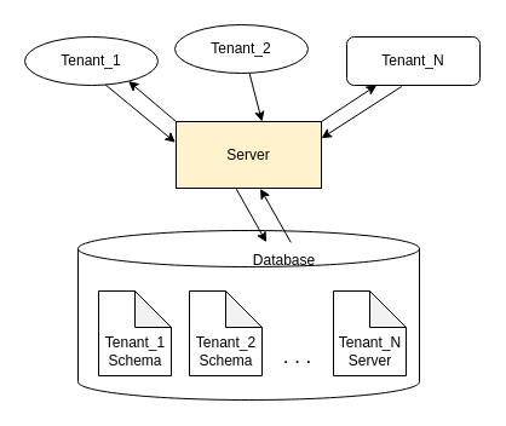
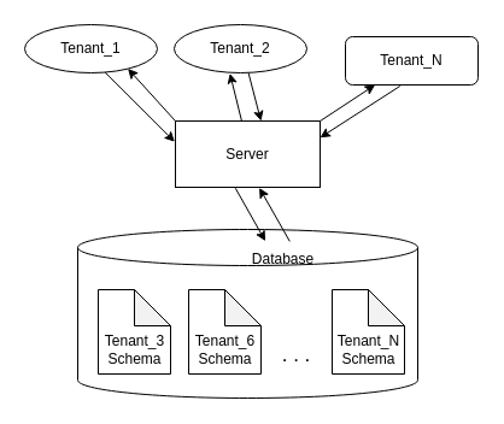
- <mxCell id="2" value="Tenant_1" style="ellipse;whiteSpace=wrap;html=1;" vertex="1" parent="1"><mxGeometry x="20" y="30" width="110" height="40" as="geometry" /></mxCell>
+ <mxCell id="2" value="Tenant_1" style="ellipse;whiteSpace=wrap;html=1;" vertex="1" parent="1"><mxGeometry x="20" y="20" width="110" height="40" as="geometry" /></mxCell>
+ <mxCell id="22" value="" style="endArrow=classic;html=1;rounded=0;entryX=0.42;entryY=1.012;entryDx=0;entryDy=0;entryPerimeter=0;exitX=0.458;exitY=0;exitDx=0;exitDy=0;exitPerimeter=0;" edge="1" parent="1" source="3" target="15"><mxGeometry width="50" height="50" relative="1" as="geometry"><mxPoint x="216" y="120" as="sourcePoint" /><mxPoint x="266" y="70" as="targetPoint" /></mxGeometry></mxCell>
- <mxCell id="3" value="Server" style="rounded=0;whiteSpace=wrap;html=1;fillColor=#fff2cc;" vertex="1" parent="1"><mxGeometry x="145" y="100" width="120" height="55" as="geometry" /></mxCell>
+ <mxCell id="3" value="Server" style="rounded=0;whiteSpace=wrap;html=1;" vertex="1" parent="1"><mxGeometry x="145" y="100" width="120" height="55" as="geometry" /></mxCell>
- <mxCell id="8" value="&lt;span style=&quot;text-wrap: wrap;&quot;&gt;Tenant_1&lt;/span&gt;&lt;div style=&quot;text-wrap: wrap;&quot;&gt;Schema&lt;/div&gt;" style="text;html=1;align=center;verticalAlign=middle;resizable=0;points=[];autosize=1;strokeColor=none;fillColor=none;" vertex="1" parent="6"><mxGeometry y="30" width="70" height="40" as="geometry" /></mxCell>
+ <mxCell id="8" value="&lt;span style=&quot;text-wrap: wrap;&quot;&gt;Tenant_3&lt;/span&gt;&lt;div style=&quot;text-wrap: wrap;&quot;&gt;Schema&lt;/div&gt;" style="text;html=1;align=center;verticalAlign=middle;resizable=0;points=[];autosize=1;strokeColor=none;fillColor=none;" vertex="1" parent="6"><mxGeometry y="30" width="70" height="40" as="geometry" /></mxCell>
- <mxCell id="11" value="&lt;span style=&quot;text-wrap: wrap;&quot;&gt;Tenant_2&lt;/span&gt;&lt;div style=&quot;text-wrap: wrap;&quot;&gt;Schema&lt;/div&gt;" style="text;html=1;align=center;verticalAlign=middle;resizable=0;points=[];autosize=1;strokeColor=none;fillColor=none;" vertex="1" parent="9"><mxGeometry y="30" width="70" height="40" as="geometry" /></mxCell>
+ <mxCell id="11" value="&lt;span style=&quot;text-wrap: wrap;&quot;&gt;Tenant_6&lt;/span&gt;&lt;div style=&quot;text-wrap: wrap;&quot;&gt;Schema&lt;/div&gt;" style="text;html=1;align=center;verticalAlign=middle;resizable=0;points=[];autosize=1;strokeColor=none;fillColor=none;" vertex="1" parent="9"><mxGeometry y="30" width="70" height="40" as="geometry" /></mxCell>
- <mxCell id="14" value="&lt;span style=&quot;text-wrap: wrap;&quot;&gt;Tenant_N&lt;/span&gt;&lt;div style=&quot;text-wrap: wrap;&quot;&gt;Server&lt;/div&gt;" style="text;html=1;align=center;verticalAlign=middle;resizable=0;points=[];autosize=1;strokeColor=none;fillColor=none;" vertex="1" parent="12"><mxGeometry y="30" width="70" height="40" as="geometry" /></mxCell>
+ <mxCell id="14" value="&lt;span style=&quot;text-wrap: wrap;&quot;&gt;Tenant_N&lt;/span&gt;&lt;div style=&quot;text-wrap: wrap;&quot;&gt;Schema&lt;/div&gt;" style="text;html=1;align=center;verticalAlign=middle;resizable=0;points=[];autosize=1;strokeColor=none;fillColor=none;" vertex="1" parent="12"><mxGeometry y="30" width="70" height="40" as="geometry" /></mxCell>
